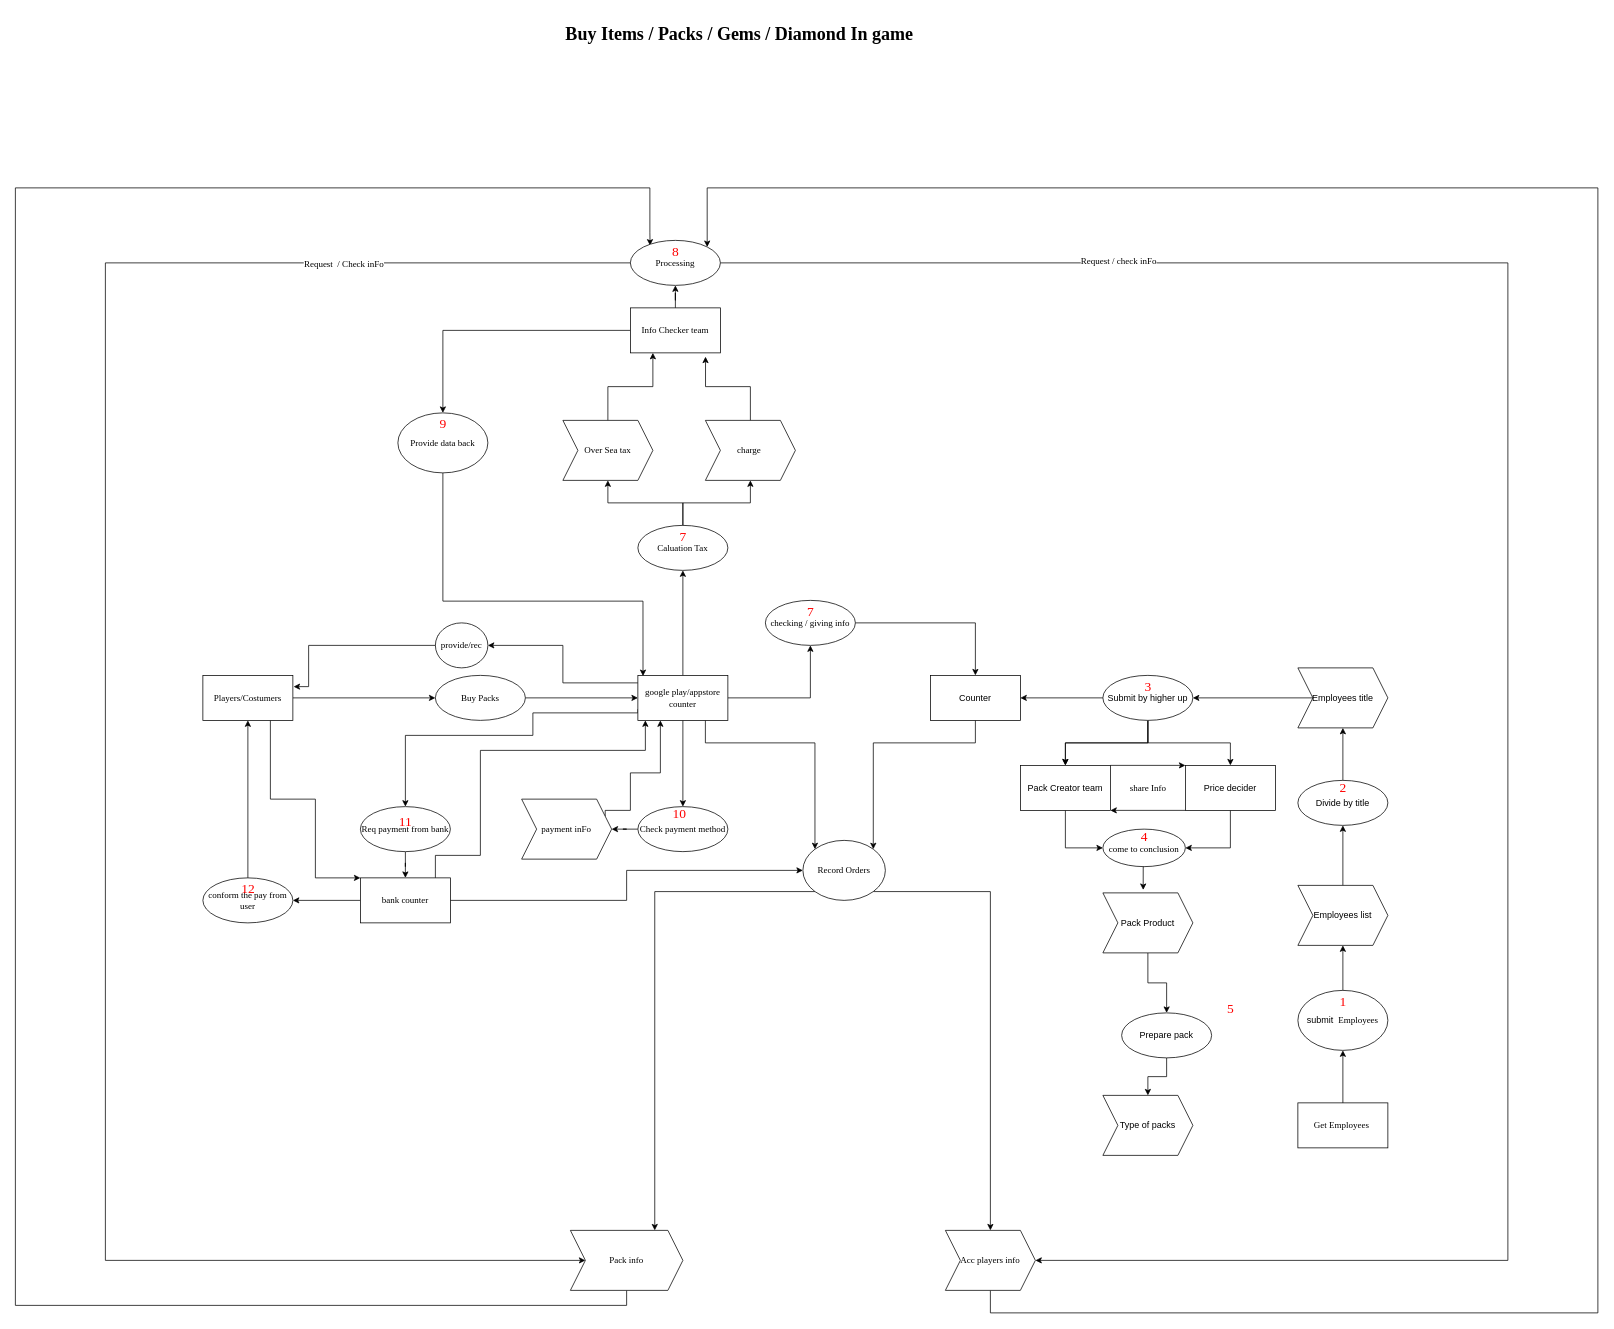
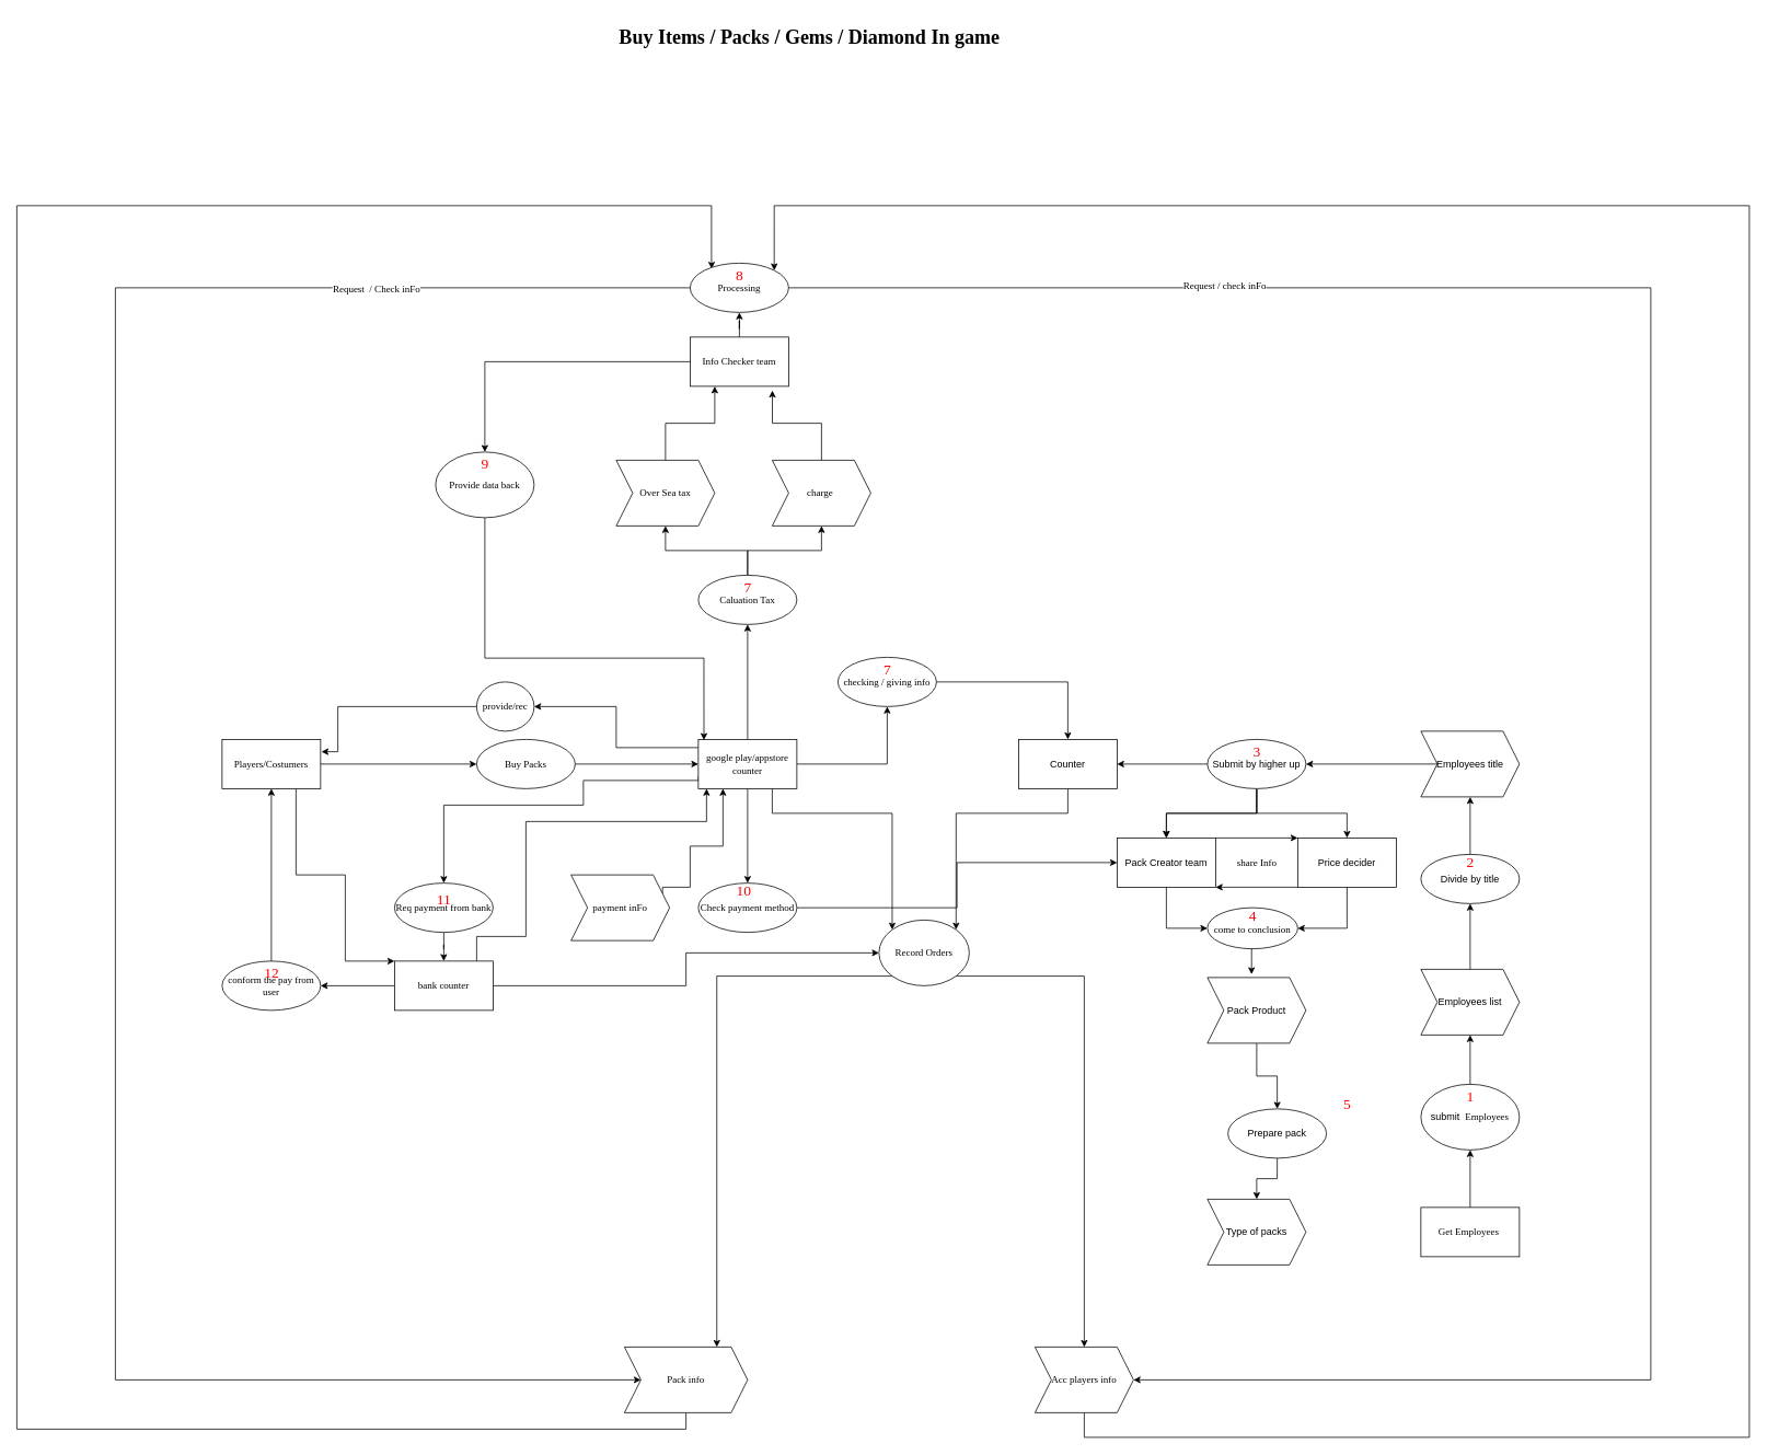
- <mxCell id="82" value="" style="edgeStyle=orthogonalEdgeStyle;rounded=0;orthogonalLoop=1;jettySize=auto;html=1;fontFamily=Times New Roman;fontSize=12;fontColor=#000000;elbow=vertical;" edge="1" parent="1" source="83" target="85"><mxGeometry relative="1" as="geometry" /></mxCell>
+ <mxCell id="82" value="" style="edgeStyle=orthogonalEdgeStyle;rounded=0;orthogonalLoop=1;jettySize=auto;html=1;fontFamily=Times New Roman;fontSize=12;fontColor=#000000;elbow=vertical;" edge="1" parent="1" source="83" target="20"><mxGeometry relative="1" as="geometry" /></mxCell>
